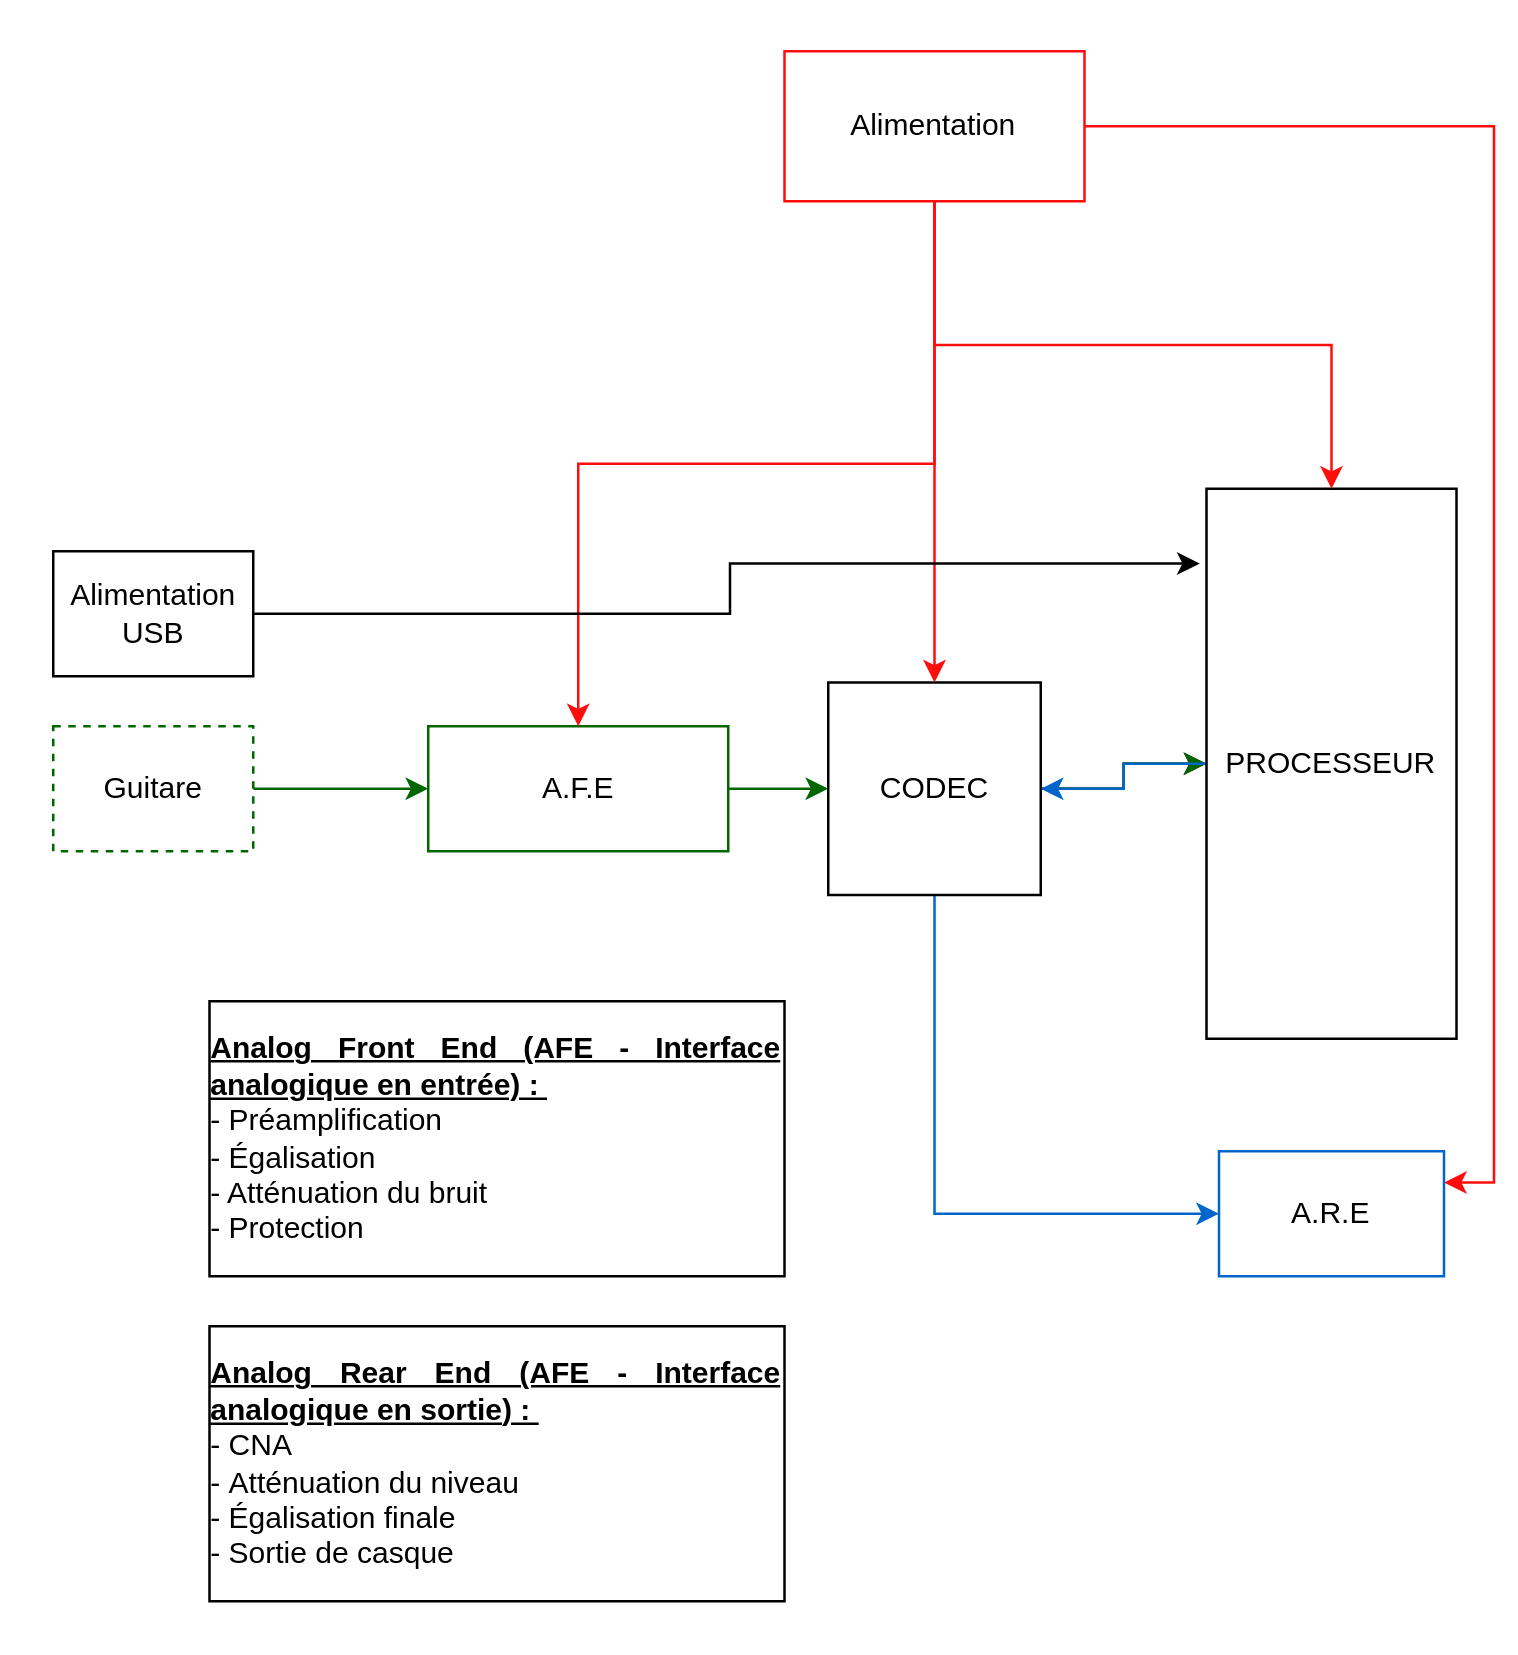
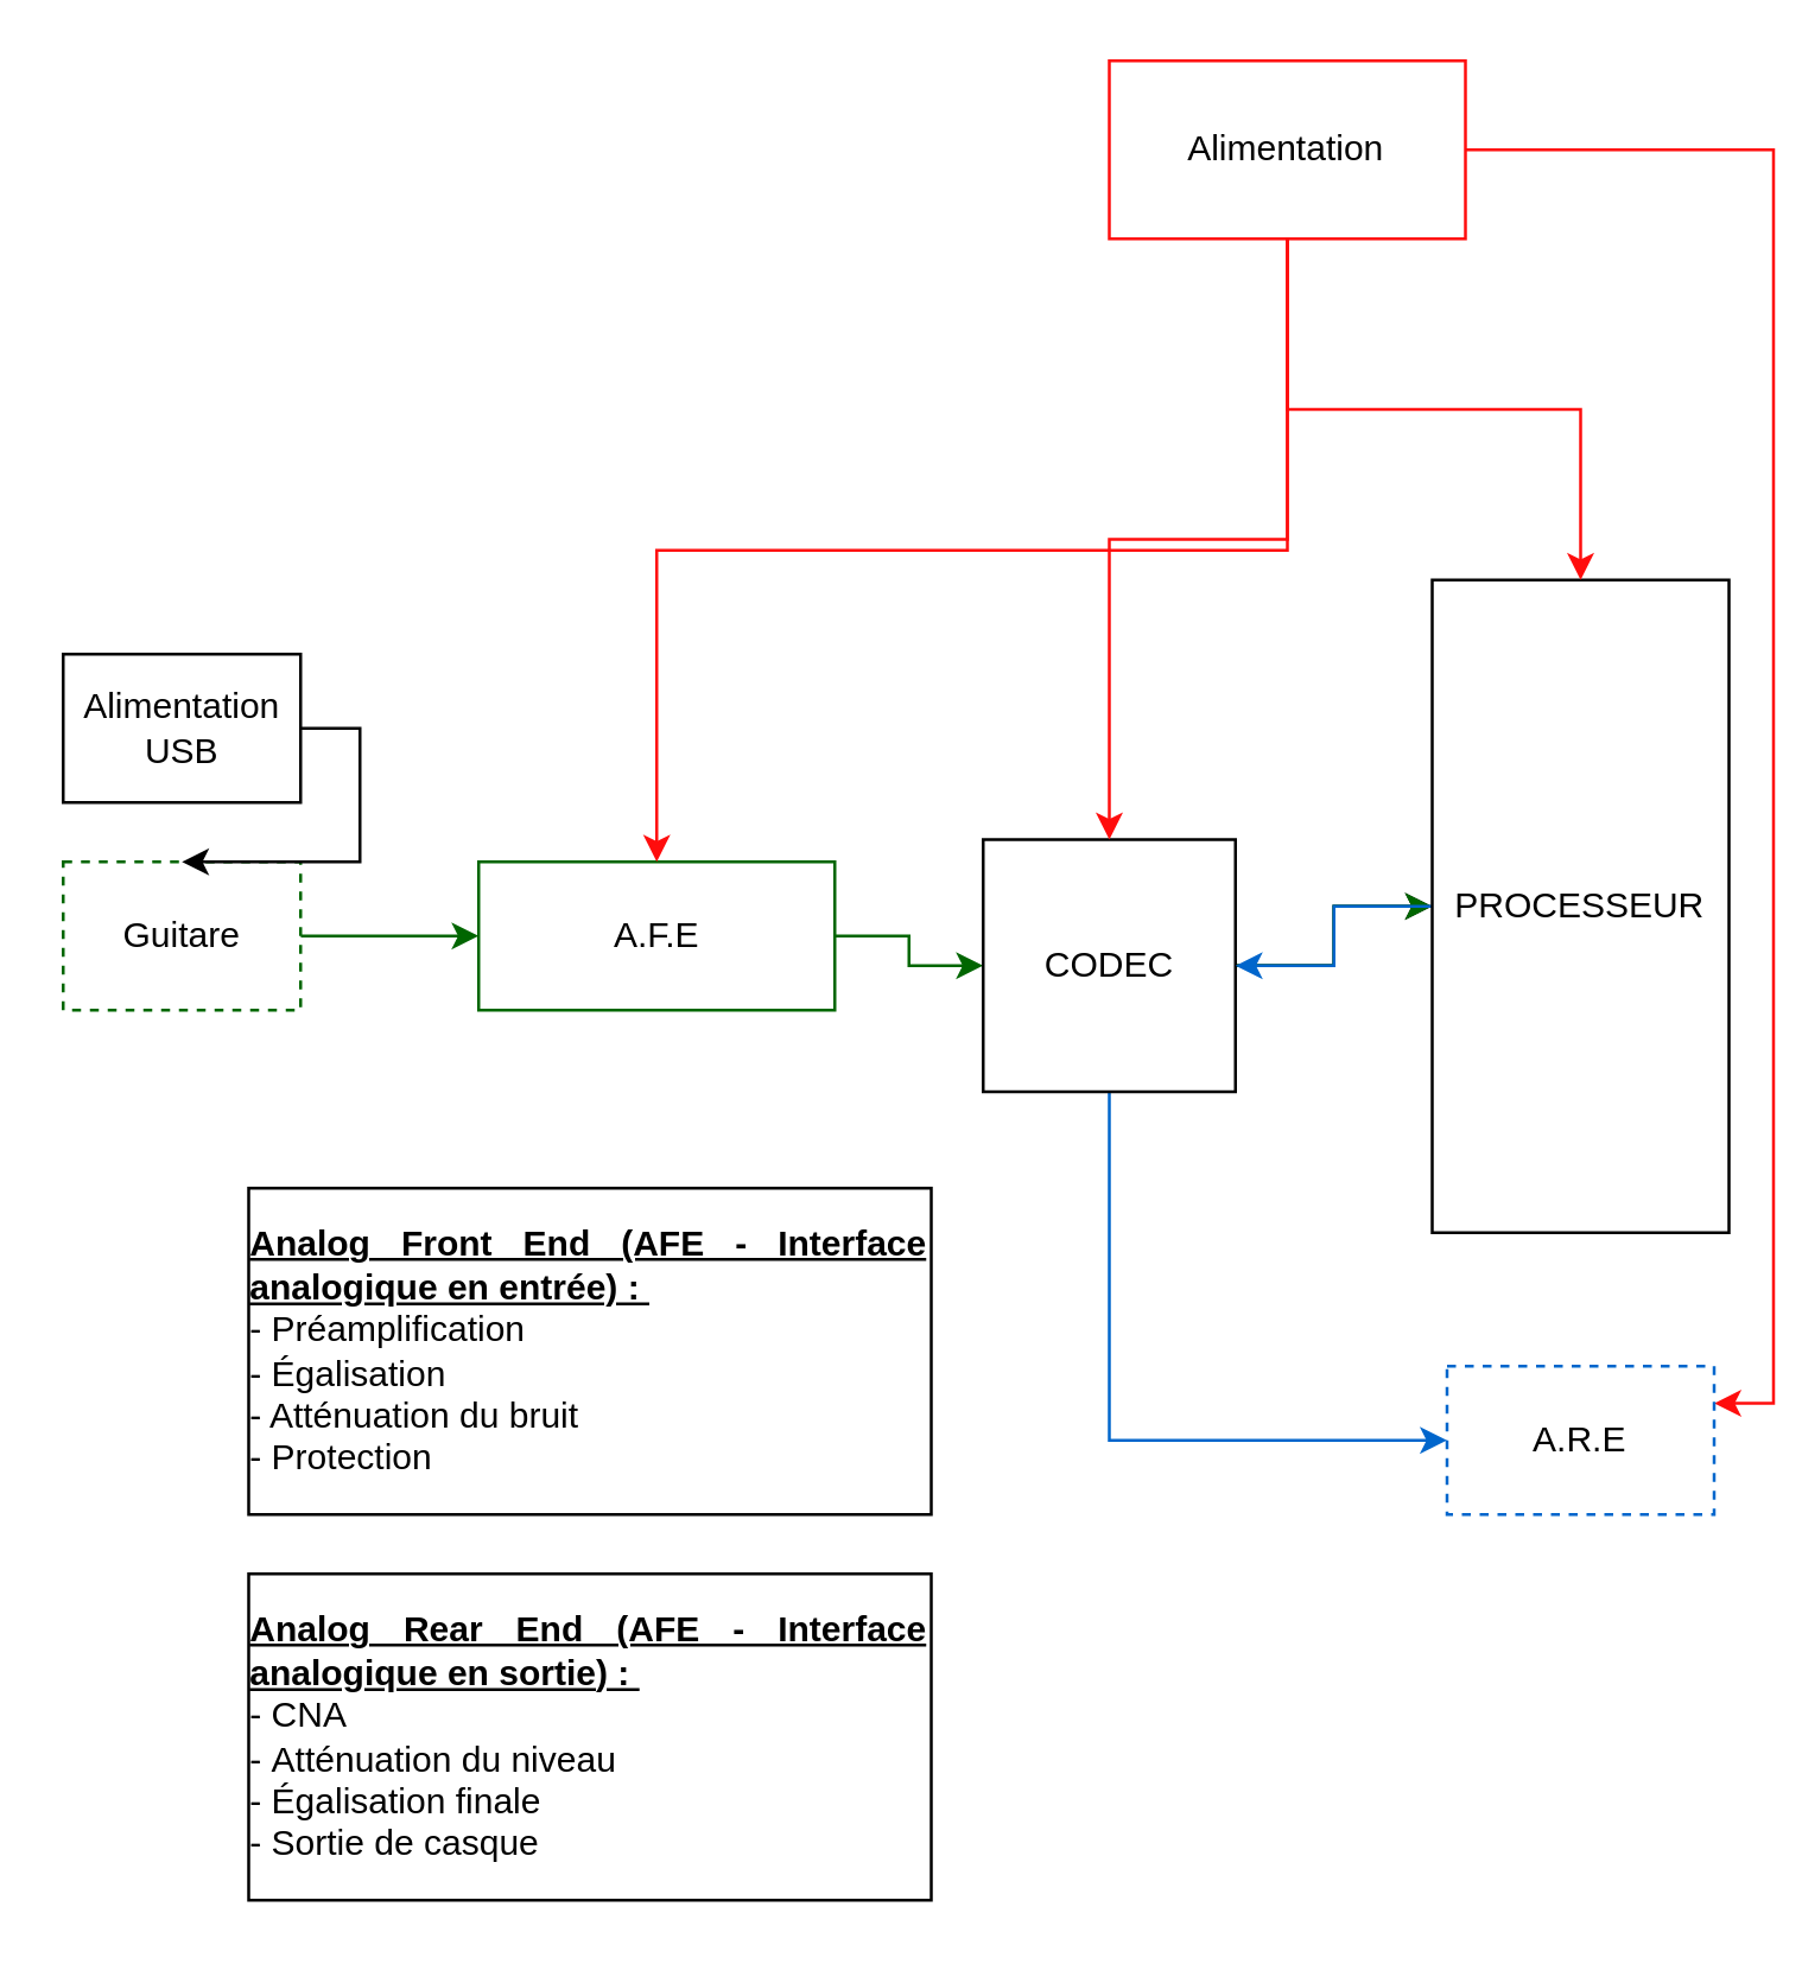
- <mxCell id="16" value="Alimentation" style="rounded=0;whiteSpace=wrap;html=1;strokeColor=#FF0D0D;" parent="1" vertex="1"><mxGeometry x="313.2" y="20" width="120" height="60" as="geometry" /></mxCell>
+ <mxCell id="16" value="Alimentation" style="rounded=0;whiteSpace=wrap;html=1;strokeColor=#FF0D0D;" parent="1" vertex="1"><mxGeometry x="373.2" y="20" width="120" height="60" as="geometry" /></mxCell>
- <mxCell id="19" style="edgeStyle=orthogonalEdgeStyle;rounded=0;orthogonalLoop=1;jettySize=auto;html=1;exitX=1;exitY=0.5;exitDx=0;exitDy=0;entryX=-0.027;entryY=0.136;entryDx=0;entryDy=0;entryPerimeter=0;" parent="1" source="17" target="11" edge="1"><mxGeometry relative="1" as="geometry" /></mxCell>
+ <mxCell id="19" style="edgeStyle=orthogonalEdgeStyle;rounded=0;orthogonalLoop=1;jettySize=auto;html=1;exitX=1;exitY=0.5;exitDx=0;exitDy=0;" parent="1" source="17" target="3" edge="1"><mxGeometry relative="1" as="geometry" /></mxCell>
- <mxCell id="5" value="A.F.E" style="rounded=0;whiteSpace=wrap;html=1;strokeColor=#006600;" parent="1" vertex="1"><mxGeometry x="170.7" y="290" width="120" height="50" as="geometry" /></mxCell>
+ <mxCell id="5" value="A.F.E" style="rounded=0;whiteSpace=wrap;html=1;strokeColor=#006600;" parent="1" vertex="1"><mxGeometry x="160.7" y="290" width="120" height="50" as="geometry" /></mxCell>
- <mxCell id="9" value="CODEC" style="whiteSpace=wrap;html=1;aspect=fixed;" parent="1" vertex="1"><mxGeometry x="330.7" y="272.5" width="85" height="85" as="geometry" /></mxCell>
+ <mxCell id="9" value="CODEC" style="whiteSpace=wrap;html=1;aspect=fixed;" parent="1" vertex="1"><mxGeometry x="330.7" y="282.5" width="85" height="85" as="geometry" /></mxCell>
- <mxCell id="18" value="A.R.E" style="rounded=0;whiteSpace=wrap;html=1;fillColor=#FFFFFF;strokeColor=#0066CC;" parent="1" vertex="1"><mxGeometry x="487" y="460" width="90" height="50" as="geometry" /></mxCell>
+ <mxCell id="18" value="A.R.E" style="rounded=0;whiteSpace=wrap;html=1;fillColor=#FFFFFF;strokeColor=#0066CC;dashed=1;" parent="1" vertex="1"><mxGeometry x="487" y="460" width="90" height="50" as="geometry" /></mxCell>
